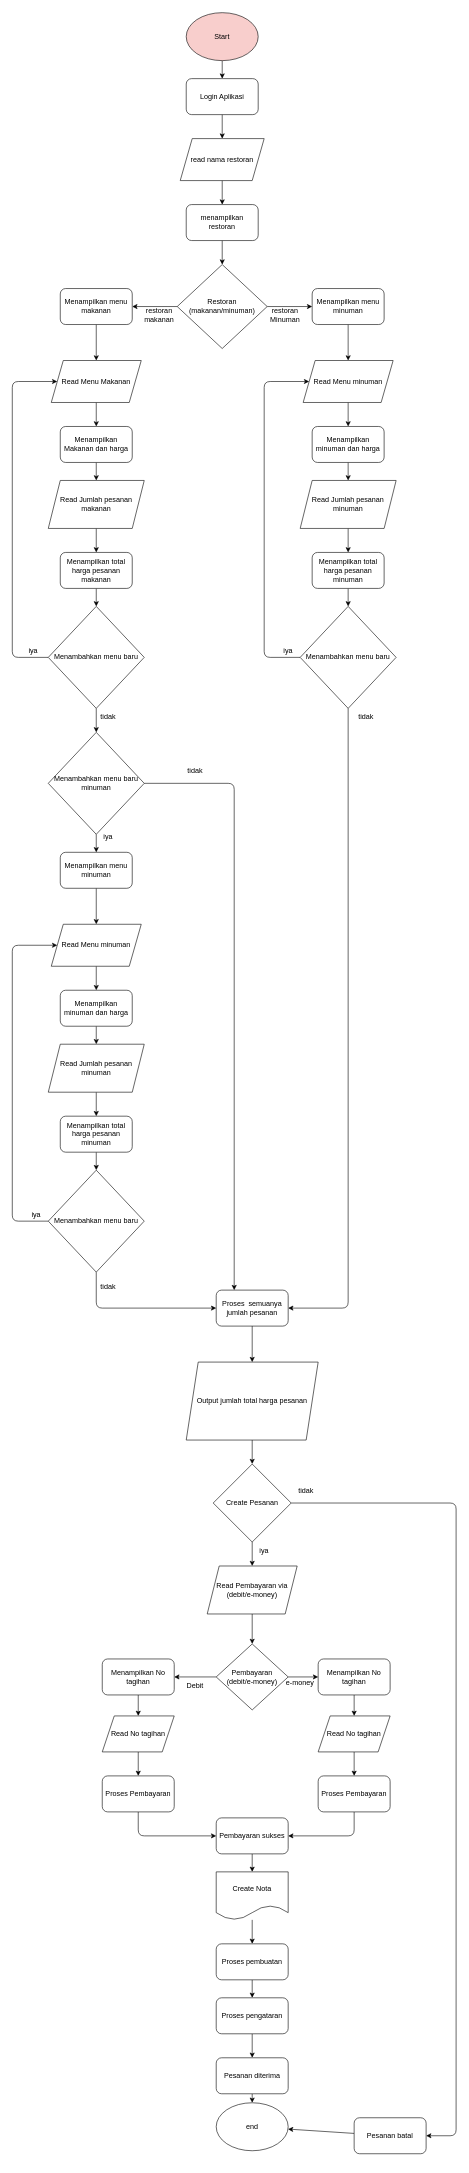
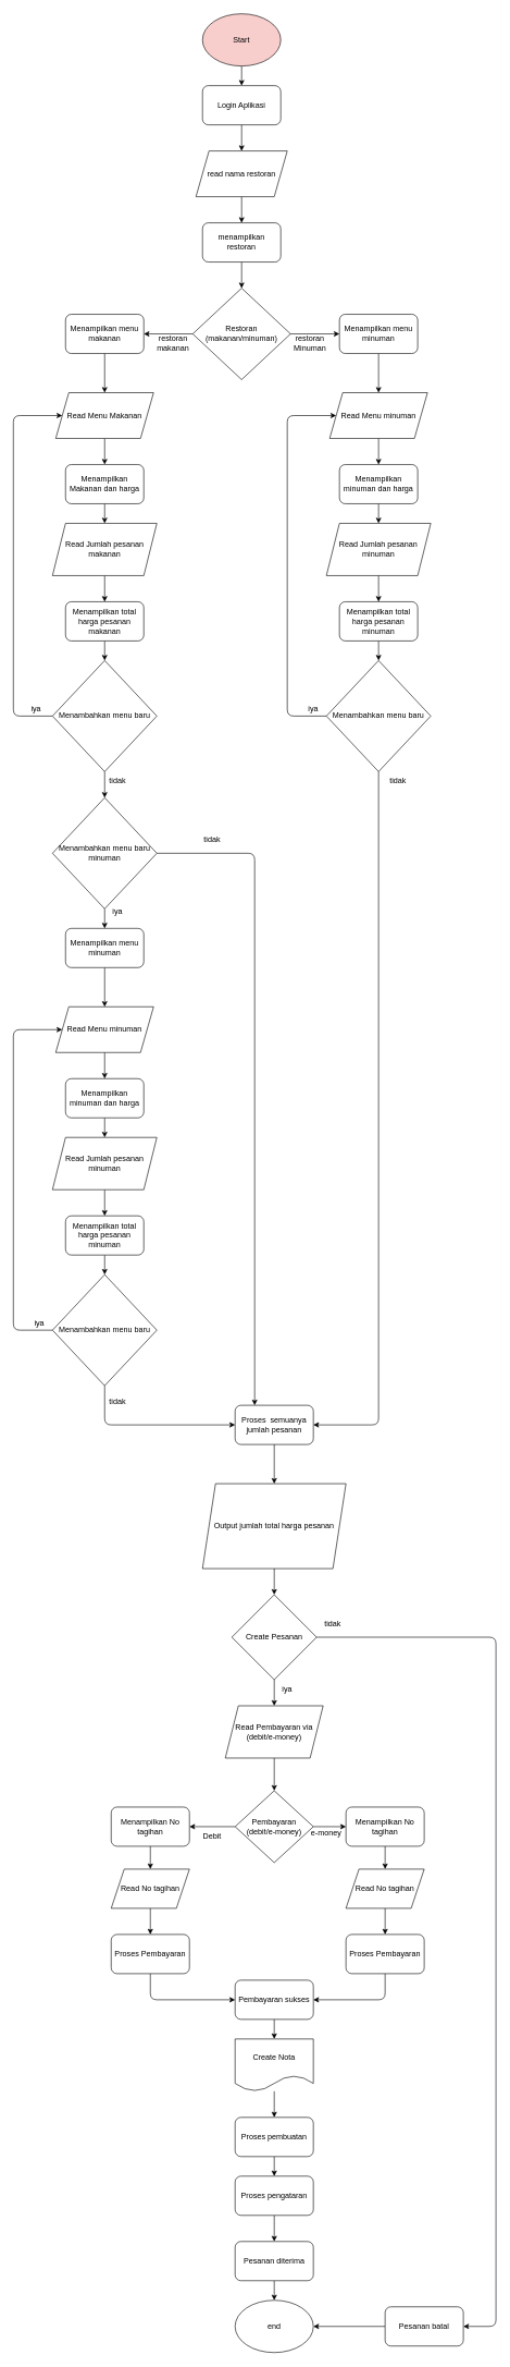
- <mxCell id="102" value="end" style="ellipse;whiteSpace=wrap;html=1;" vertex="1" parent="1"><mxGeometry x="360" y="3505" width="120" height="80" as="geometry" /></mxCell>
+ <mxCell id="102" value="end" style="ellipse;whiteSpace=wrap;html=1;" vertex="1" parent="1"><mxGeometry x="360" y="3520" width="120" height="80" as="geometry" /></mxCell>
